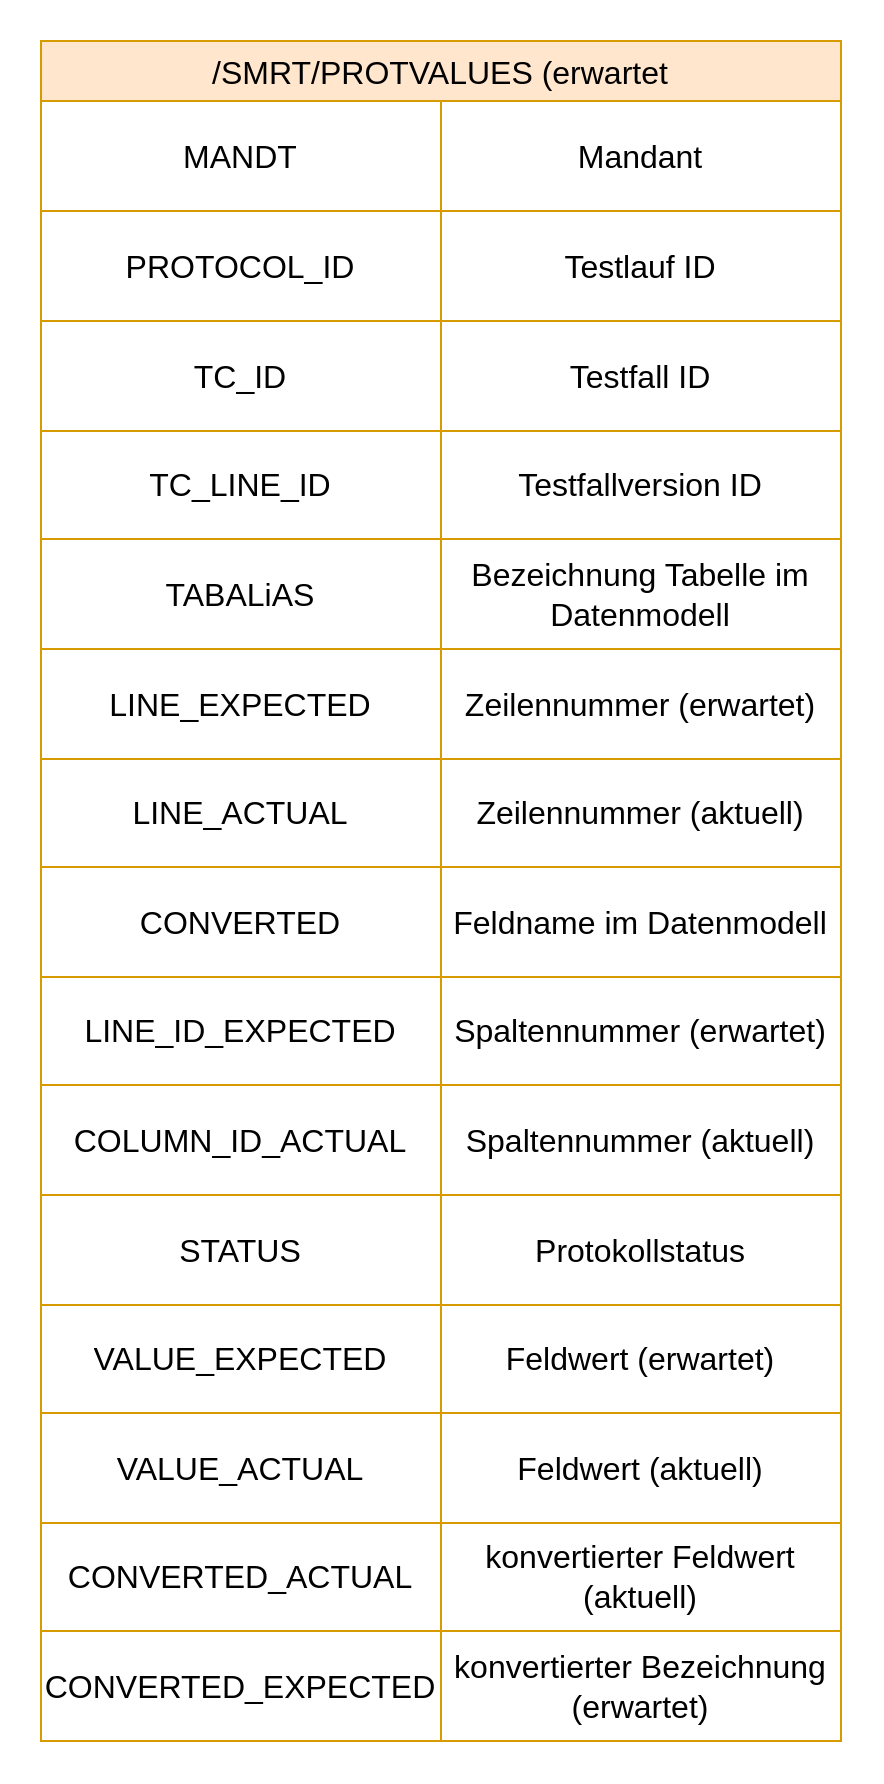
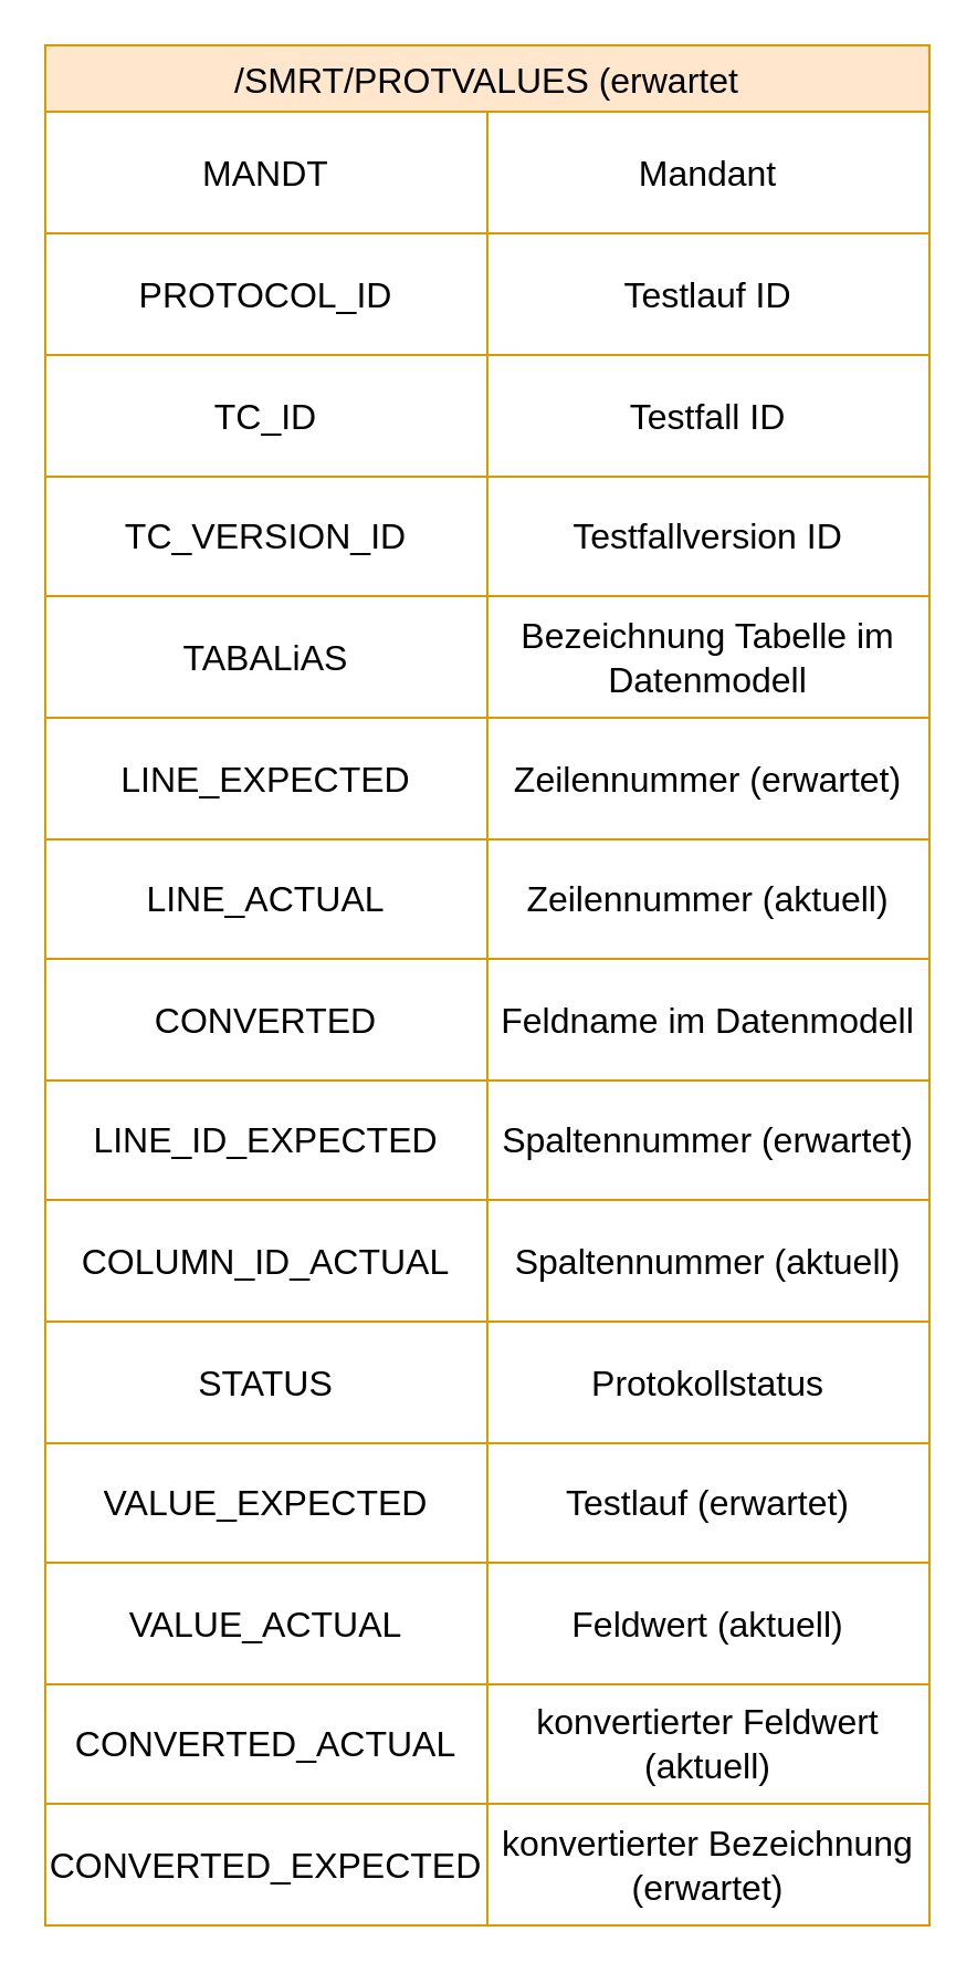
- <mxCell id="13" value="TC_LINE_ID" style="shape=partialRectangle;html=1;whiteSpace=wrap;connectable=0;strokeColor=inherit;overflow=hidden;fillColor=none;top=0;left=0;bottom=0;right=0;pointerEvents=1;fontSize=16;" vertex="1" parent="12"><mxGeometry width="200" height="54" as="geometry"><mxRectangle width="200" height="54" as="alternateBounds" /></mxGeometry></mxCell>
+ <mxCell id="13" value="TC_VERSION_ID" style="shape=partialRectangle;html=1;whiteSpace=wrap;connectable=0;strokeColor=inherit;overflow=hidden;fillColor=none;top=0;left=0;bottom=0;right=0;pointerEvents=1;fontSize=16;" vertex="1" parent="12"><mxGeometry width="200" height="54" as="geometry"><mxRectangle width="200" height="54" as="alternateBounds" /></mxGeometry></mxCell>
- <mxCell id="38" value="Feldwert (erwartet)" style="shape=partialRectangle;html=1;whiteSpace=wrap;connectable=0;strokeColor=inherit;overflow=hidden;fillColor=none;top=0;left=0;bottom=0;right=0;pointerEvents=1;fontSize=16;" vertex="1" parent="36"><mxGeometry x="200" width="200" height="54" as="geometry"><mxRectangle width="200" height="54" as="alternateBounds" /></mxGeometry></mxCell>
+ <mxCell id="38" value="Testlauf (erwartet)" style="shape=partialRectangle;html=1;whiteSpace=wrap;connectable=0;strokeColor=inherit;overflow=hidden;fillColor=none;top=0;left=0;bottom=0;right=0;pointerEvents=1;fontSize=16;" vertex="1" parent="36"><mxGeometry x="200" width="200" height="54" as="geometry"><mxRectangle width="200" height="54" as="alternateBounds" /></mxGeometry></mxCell>
